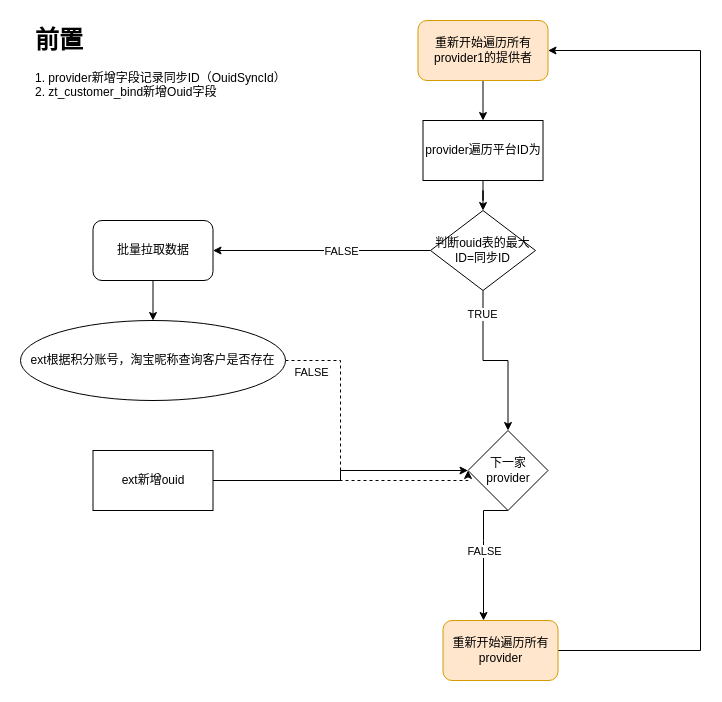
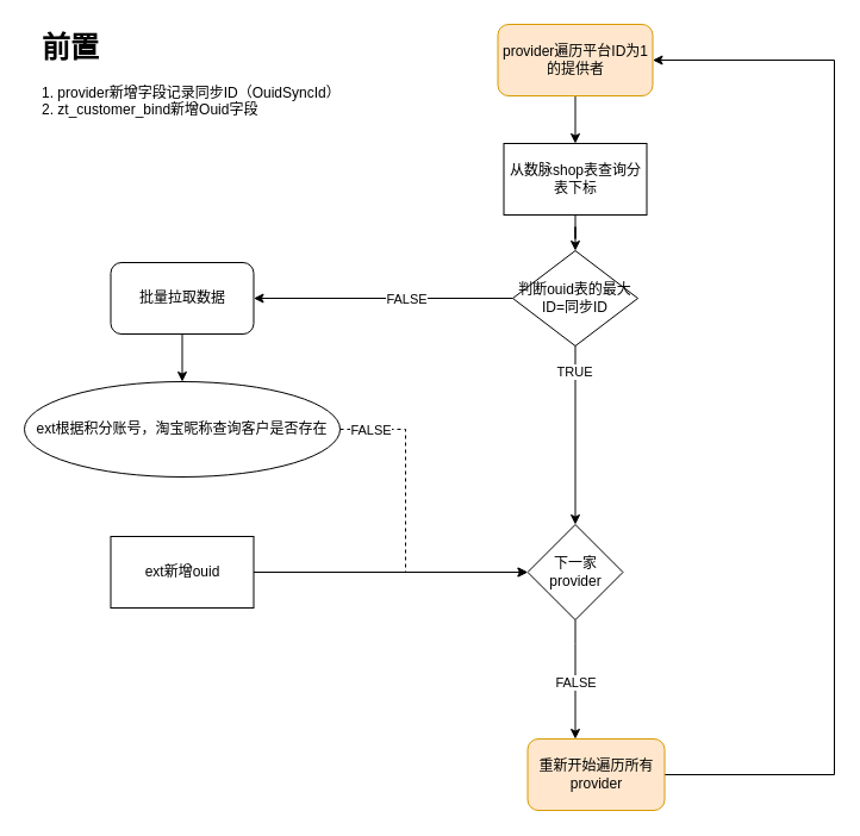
- <mxCell id="3" value="重新开始遍历所有provider1的提供者" style="rounded=1;whiteSpace=wrap;html=1;fillColor=#ffe6cc;strokeColor=#d79b00;" vertex="1" parent="1"><mxGeometry x="417.5" y="20" width="130" height="60" as="geometry" /></mxCell>
+ <mxCell id="3" value="provider遍历平台ID为1的提供者" style="rounded=1;whiteSpace=wrap;html=1;fillColor=#ffe6cc;strokeColor=#d79b00;" vertex="1" parent="1"><mxGeometry x="417.5" y="20" width="130" height="60" as="geometry" /></mxCell>
- <mxCell id="5" value="provider遍历平台ID为" style="rounded=0;whiteSpace=wrap;html=1;" vertex="1" parent="1"><mxGeometry x="422.5" y="120" width="120" height="60" as="geometry" /></mxCell>
+ <mxCell id="5" value="从数脉shop表查询分表下标" style="rounded=0;whiteSpace=wrap;html=1;" vertex="1" parent="1"><mxGeometry x="422.5" y="120" width="120" height="60" as="geometry" /></mxCell>
- <mxCell id="16" value="&lt;span&gt;下一家provider&lt;/span&gt;" style="rhombus;whiteSpace=wrap;html=1;" vertex="1" parent="1"><mxGeometry x="467.5" y="430" width="80" height="80" as="geometry" /></mxCell>
+ <mxCell id="16" value="&lt;span&gt;下一家provider&lt;/span&gt;" style="rhombus;whiteSpace=wrap;html=1;" vertex="1" parent="1"><mxGeometry x="442.5" y="440" width="80" height="80" as="geometry" /></mxCell>
